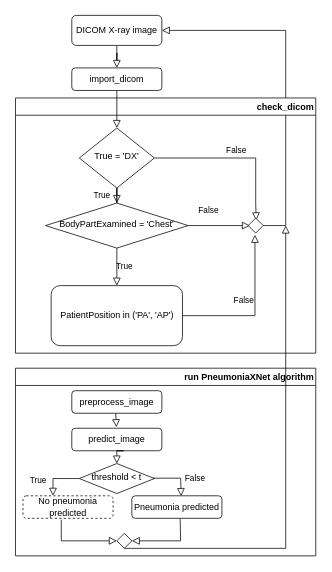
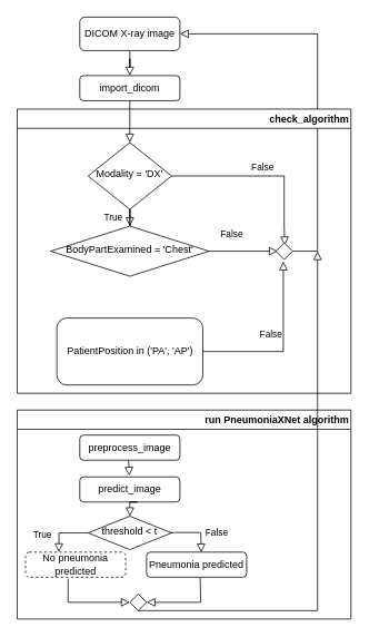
- <mxCell id="12" value="check_dicom" style="swimlane;shadow=0;align=right;swimlaneLine=1;rounded=0;" vertex="1" parent="1"><mxGeometry x="20" y="130" width="400" height="340" as="geometry" /></mxCell>
+ <mxCell id="12" value="check_algorithm" style="swimlane;shadow=0;align=right;swimlaneLine=1;rounded=0;" vertex="1" parent="1"><mxGeometry x="20" y="130" width="400" height="340" as="geometry" /></mxCell>
- <mxCell id="6" value="True = 'DX'" style="rhombus;whiteSpace=wrap;html=1;shadow=0;fontFamily=Helvetica;fontSize=12;align=center;strokeWidth=1;spacing=6;spacingTop=-4;" parent="1" vertex="1"><mxGeometry x="105" y="170" width="100" height="80" as="geometry" /></mxCell>
+ <mxCell id="6" value="Modality = 'DX'" style="rhombus;whiteSpace=wrap;html=1;shadow=0;fontFamily=Helvetica;fontSize=12;align=center;strokeWidth=1;spacing=6;spacingTop=-4;" parent="1" vertex="1"><mxGeometry x="105" y="170" width="100" height="80" as="geometry" /></mxCell>
- <mxCell id="8" value="True" style="edgeStyle=orthogonalEdgeStyle;rounded=0;html=1;jettySize=auto;orthogonalLoop=1;fontSize=11;endArrow=block;endFill=0;endSize=8;strokeWidth=1;shadow=0;labelBackgroundColor=none;" parent="1" source="9" target="13" edge="1"><mxGeometry y="10" relative="1" as="geometry"><mxPoint as="offset" /><mxPoint x="160" y="500" as="targetPoint" /></mxGeometry></mxCell>
